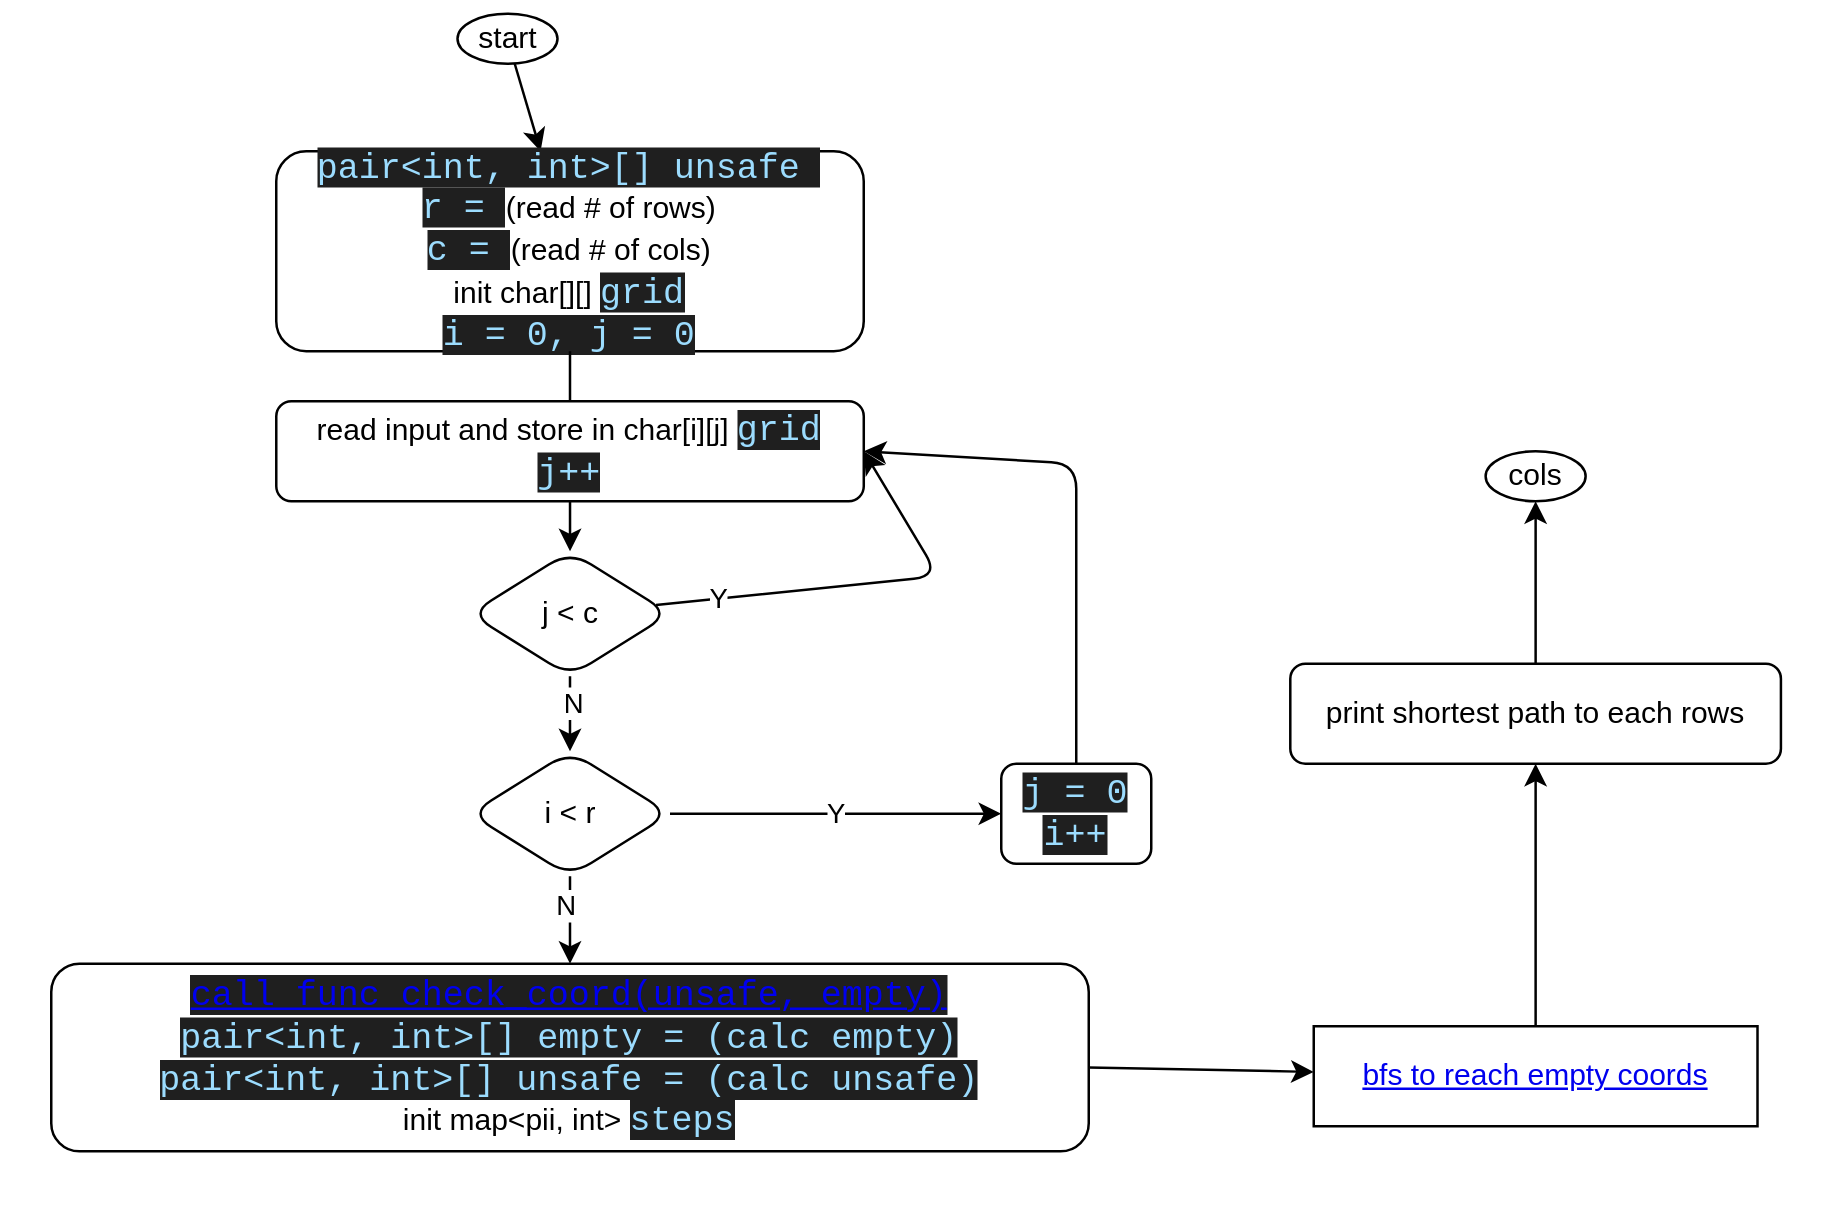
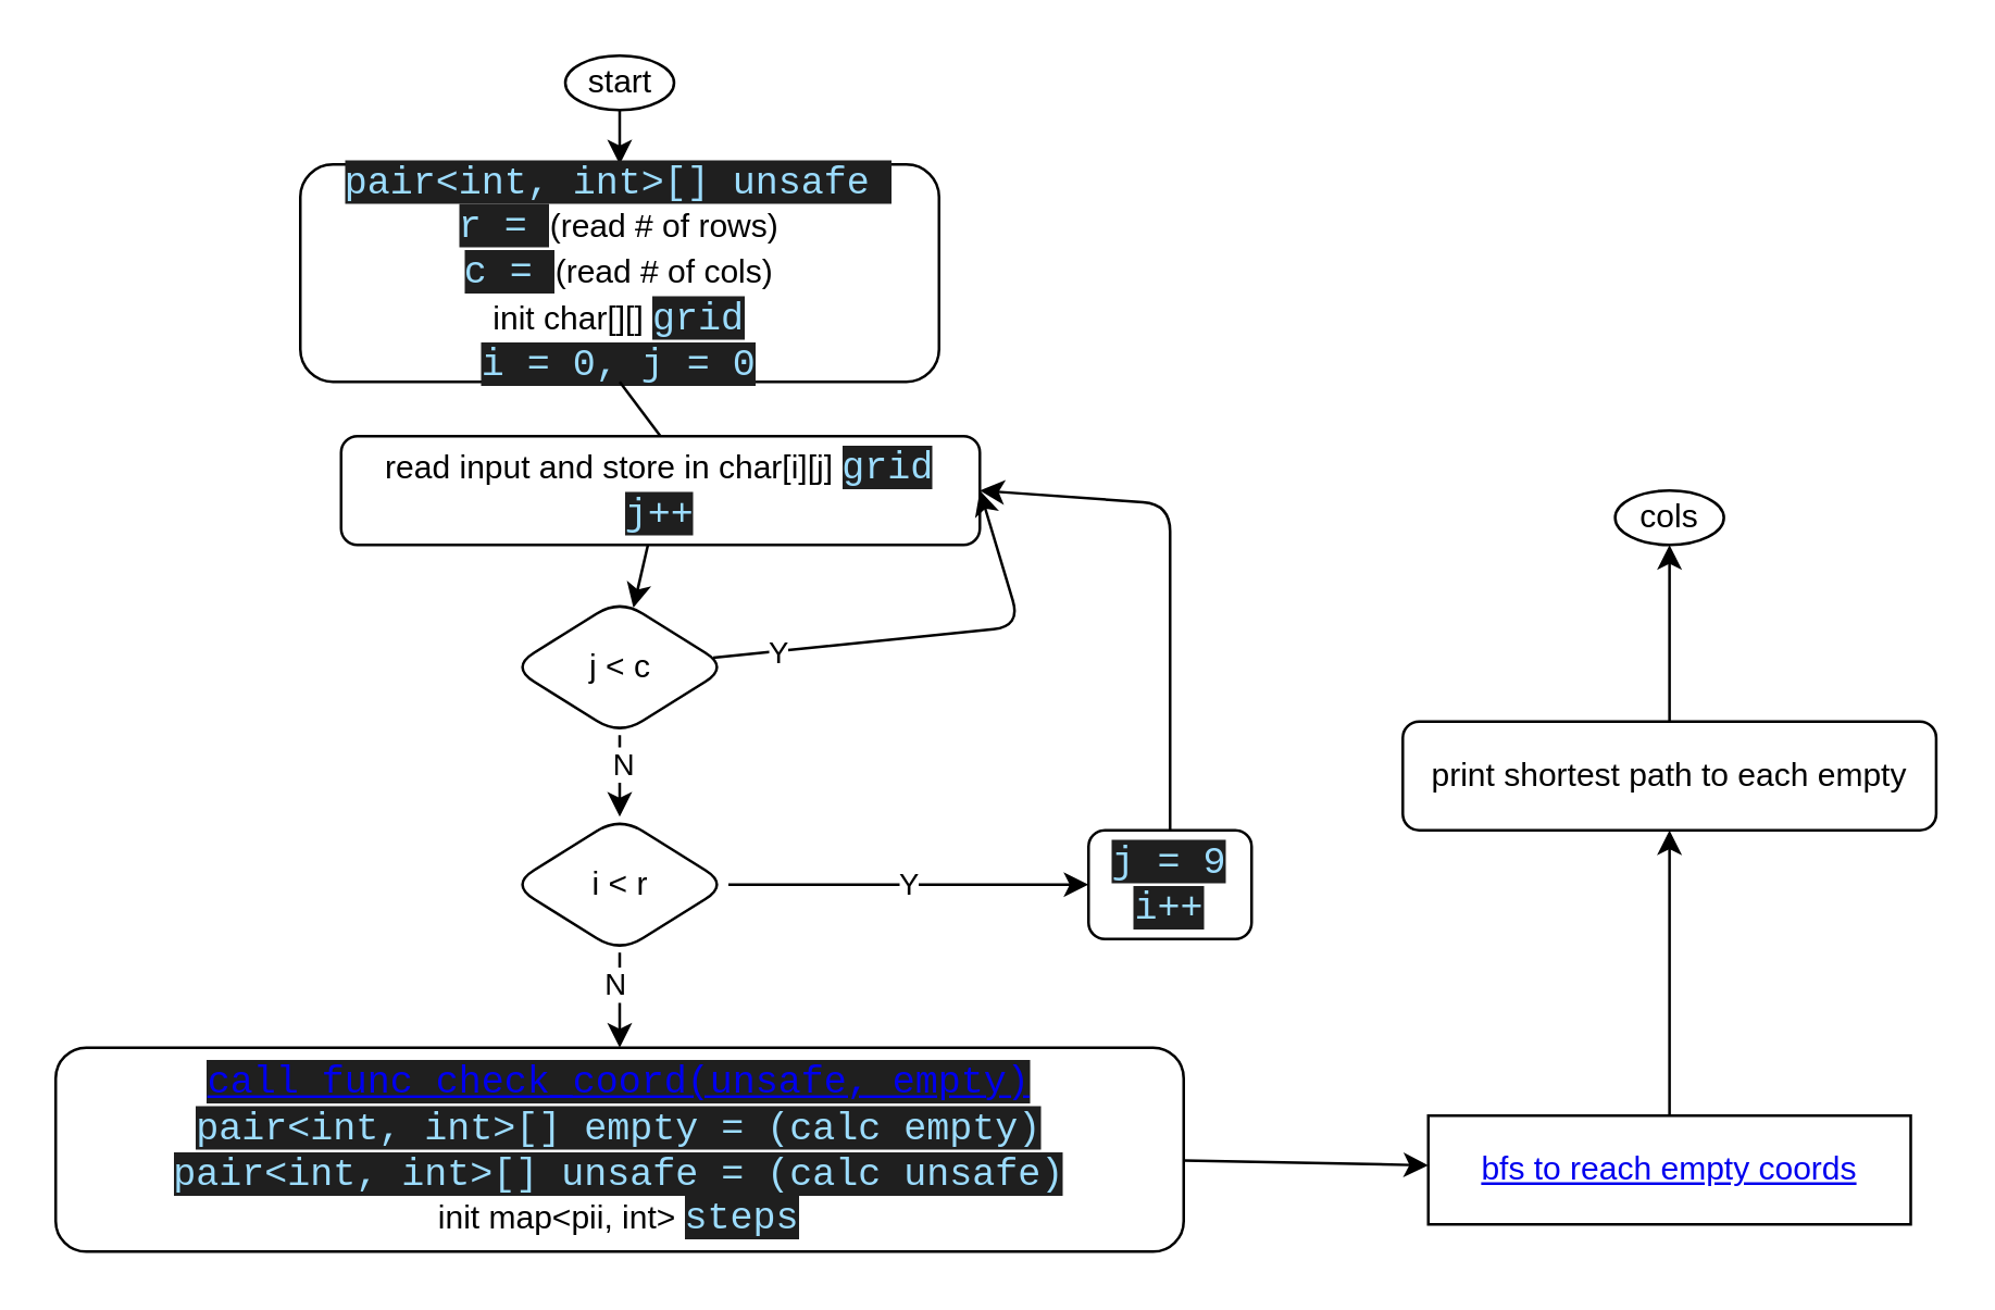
- <mxCell id="3" value="start" style="ellipse;whiteSpace=wrap;html=1;" parent="1" vertex="1"><mxGeometry x="182.5" y="5" width="40" height="20" as="geometry" /></mxCell>
+ <mxCell id="3" value="start" style="ellipse;whiteSpace=wrap;html=1;" parent="1" vertex="1"><mxGeometry x="207.5" y="20" width="40" height="20" as="geometry" /></mxCell>
- <mxCell id="5" value="read input and store in char[i][j]&amp;nbsp;&lt;font face=&quot;Consolas, Courier New, monospace&quot; color=&quot;#9cdcfe&quot;&gt;&lt;span style=&quot;font-size: 14px; background-color: rgb(31, 31, 31);&quot;&gt;grid&lt;br&gt;&lt;/span&gt;&lt;/font&gt;&lt;font face=&quot;Consolas, Courier New, monospace&quot; color=&quot;#9cdcfe&quot;&gt;&lt;span style=&quot;font-size: 14px; background-color: rgb(31, 31, 31);&quot;&gt;j++&lt;br&gt;&lt;/span&gt;&lt;/font&gt;" style="rounded=1;whiteSpace=wrap;html=1;" parent="1" vertex="1"><mxGeometry x="110.01" y="160" width="235" height="40" as="geometry" /></mxCell>
+ <mxCell id="5" value="read input and store in char[i][j]&amp;nbsp;&lt;font face=&quot;Consolas, Courier New, monospace&quot; color=&quot;#9cdcfe&quot;&gt;&lt;span style=&quot;font-size: 14px; background-color: rgb(31, 31, 31);&quot;&gt;grid&lt;br&gt;&lt;/span&gt;&lt;/font&gt;&lt;font face=&quot;Consolas, Courier New, monospace&quot; color=&quot;#9cdcfe&quot;&gt;&lt;span style=&quot;font-size: 14px; background-color: rgb(31, 31, 31);&quot;&gt;j++&lt;br&gt;&lt;/span&gt;&lt;/font&gt;" style="rounded=1;whiteSpace=wrap;html=1;" parent="1" vertex="1"><mxGeometry x="125.01" y="160" width="235" height="40" as="geometry" /></mxCell>
- <mxCell id="14" value="print shortest path to each rows" style="whiteSpace=wrap;html=1;rounded=1;" parent="1" vertex="1"><mxGeometry x="515.62" y="265" width="196.25" height="40" as="geometry" /></mxCell>
+ <mxCell id="14" value="print shortest path to each empty" style="whiteSpace=wrap;html=1;rounded=1;" parent="1" vertex="1"><mxGeometry x="515.62" y="265" width="196.25" height="40" as="geometry" /></mxCell>
- <mxCell id="26" value="&lt;font face=&quot;Consolas, Courier New, monospace&quot; color=&quot;#9cdcfe&quot;&gt;&lt;span style=&quot;font-size: 14px; background-color: rgb(31, 31, 31);&quot;&gt;j = 0&lt;br&gt;i++&lt;br&gt;&lt;/span&gt;&lt;/font&gt;" style="rounded=1;whiteSpace=wrap;html=1;" parent="1" vertex="1"><mxGeometry x="400" y="305" width="60" height="40" as="geometry" /></mxCell>
+ <mxCell id="26" value="&lt;font face=&quot;Consolas, Courier New, monospace&quot; color=&quot;#9cdcfe&quot;&gt;&lt;span style=&quot;font-size: 14px; background-color: rgb(31, 31, 31);&quot;&gt;j = 9&lt;br&gt;i++&lt;br&gt;&lt;/span&gt;&lt;/font&gt;" style="rounded=1;whiteSpace=wrap;html=1;" parent="1" vertex="1"><mxGeometry x="400" y="305" width="60" height="40" as="geometry" /></mxCell>
